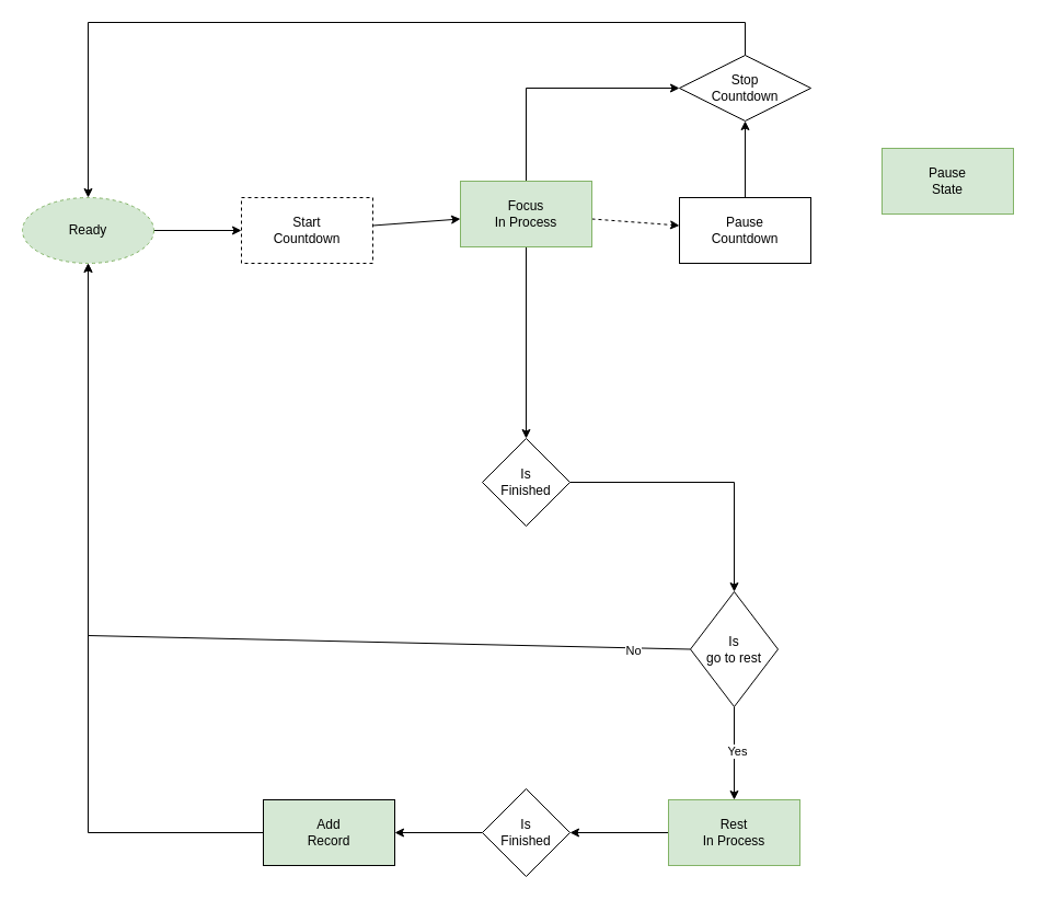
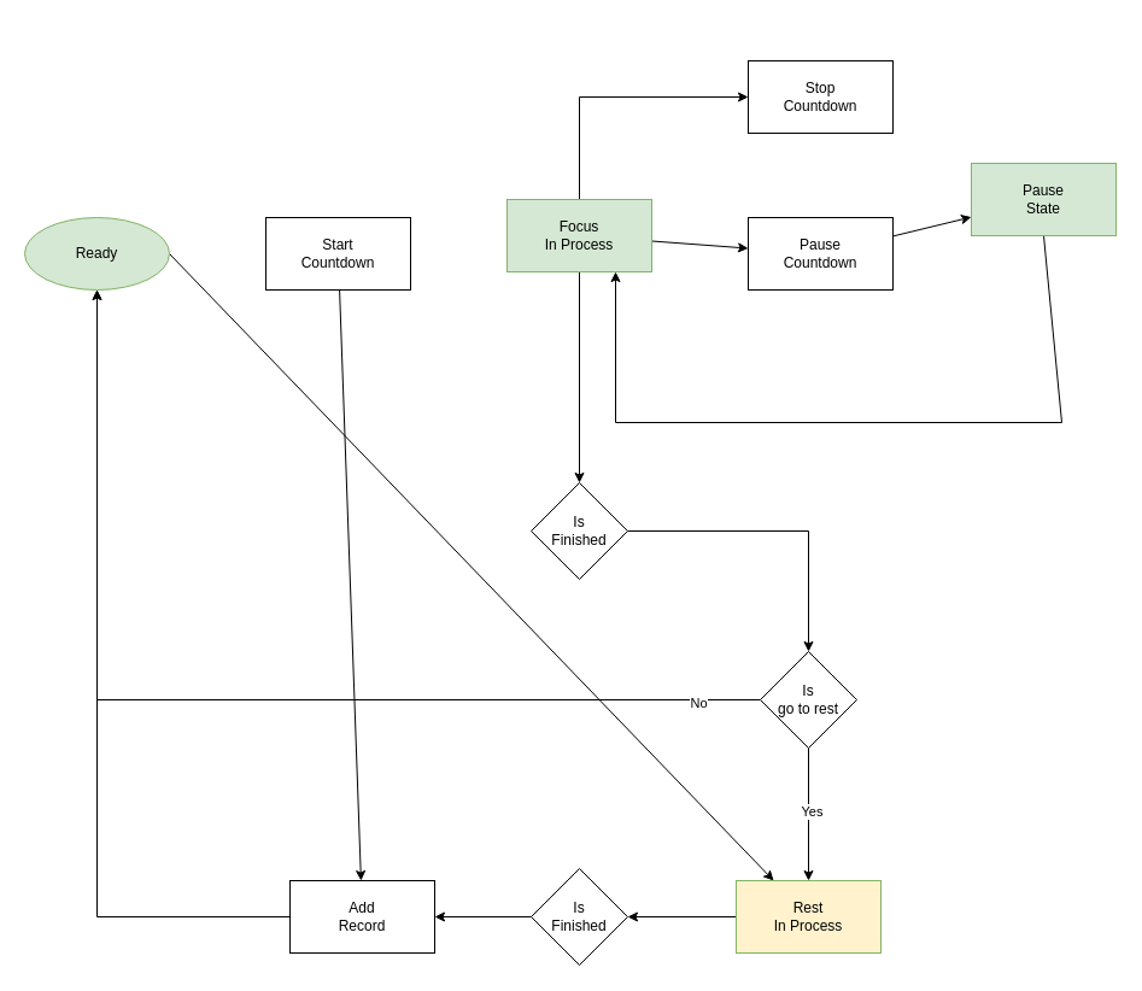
- <mxCell id="12" style="edgeStyle=none;rounded=0;sketch=0;html=1;exitX=0.5;exitY=0;exitDx=0;exitDy=0;entryX=0.5;entryY=0;entryDx=0;entryDy=0;strokeColor=default;" edge="1" parent="1" source="13" target="16"><mxGeometry relative="1" as="geometry"><mxPoint x="80" y="180" as="targetPoint" /><Array as="points"><mxPoint x="680" y="20" /><mxPoint x="80" y="20" /></Array></mxGeometry></mxCell>
- <mxCell id="13" value="Stop&lt;br&gt;Countdown" style="rhombus;whiteSpace=wrap;html=1;" vertex="1" parent="1"><mxGeometry x="620" y="50" width="120" height="60" as="geometry" /></mxCell>
+ <mxCell id="13" value="Stop&lt;br&gt;Countdown" style="whiteSpace=wrap;html=1;" vertex="1" parent="1"><mxGeometry x="620" y="50" width="120" height="60" as="geometry" /></mxCell>
- <mxCell id="10" value="" style="edgeStyle=none;rounded=0;sketch=0;html=1;strokeColor=default;" edge="1" parent="1" source="11" target="13"><mxGeometry relative="1" as="geometry" /></mxCell>
+ <mxCell id="10" value="" style="edgeStyle=none;rounded=0;sketch=0;html=1;strokeColor=default;" edge="1" parent="1" source="11" target="15"><mxGeometry relative="1" as="geometry" /></mxCell>
- <mxCell id="3" value="" style="edgeStyle=none;html=1;" edge="1" parent="1" source="4" target="9"><mxGeometry relative="1" as="geometry" /></mxCell>
+ <mxCell id="3" value="" style="edgeStyle=none;html=1;" edge="1" parent="1" source="4" target="19"><mxGeometry relative="1" as="geometry" /></mxCell>
- <mxCell id="5" value="" style="edgeStyle=none;html=1;dashed=1;" edge="1" parent="1" source="9" target="11"><mxGeometry relative="1" as="geometry" /></mxCell>
+ <mxCell id="5" value="" style="edgeStyle=none;html=1;" edge="1" parent="1" source="9" target="11"><mxGeometry relative="1" as="geometry" /></mxCell>
- <mxCell id="16" value="Ready" style="ellipse;whiteSpace=wrap;html=1;rounded=0;glass=0;fillColor=#d5e8d4;strokeColor=#82b366;dashed=1;" vertex="1" parent="1"><mxGeometry x="20" y="180" width="120" height="60" as="geometry" /></mxCell>
+ <mxCell id="16" value="Ready" style="ellipse;whiteSpace=wrap;html=1;rounded=0;glass=0;fillColor=#d5e8d4;strokeColor=#82b366;" vertex="1" parent="1"><mxGeometry x="20" y="180" width="120" height="60" as="geometry" /></mxCell>
- <mxCell id="2" value="" style="edgeStyle=none;html=1;exitX=1;exitY=0.5;exitDx=0;exitDy=0;" edge="1" parent="1" source="16" target="4"><mxGeometry relative="1" as="geometry"><mxPoint x="140" y="210" as="sourcePoint" /></mxGeometry></mxCell>
+ <mxCell id="2" value="" style="edgeStyle=none;html=1;exitX=1;exitY=0.5;exitDx=0;exitDy=0;" edge="1" parent="1" source="16" target="21"><mxGeometry relative="1" as="geometry"><mxPoint x="140" y="210" as="sourcePoint" /></mxGeometry></mxCell>
- <mxCell id="4" value="Start &lt;br&gt;Countdown" style="whiteSpace=wrap;html=1;dashed=1;" vertex="1" parent="1"><mxGeometry x="220" y="180" width="120" height="60" as="geometry" /></mxCell>
+ <mxCell id="4" value="Start &lt;br&gt;Countdown" style="whiteSpace=wrap;html=1;" vertex="1" parent="1"><mxGeometry x="220" y="180" width="120" height="60" as="geometry" /></mxCell>
- <mxCell id="27" style="edgeStyle=none;rounded=0;sketch=0;html=1;exitX=0;exitY=0.5;exitDx=0;exitDy=0;strokeColor=default;entryX=0.5;entryY=1;entryDx=0;entryDy=0;endArrow=open;" edge="1" parent="1" source="19" target="16"><mxGeometry relative="1" as="geometry"><mxPoint x="80" y="760.333" as="targetPoint" /><Array as="points"><mxPoint x="80" y="760" /></Array></mxGeometry></mxCell>
+ <mxCell id="27" style="edgeStyle=none;rounded=0;sketch=0;html=1;exitX=0;exitY=0.5;exitDx=0;exitDy=0;strokeColor=default;entryX=0.5;entryY=1;entryDx=0;entryDy=0;" edge="1" parent="1" source="19" target="16"><mxGeometry relative="1" as="geometry"><mxPoint x="80" y="760.333" as="targetPoint" /><Array as="points"><mxPoint x="80" y="760" /></Array></mxGeometry></mxCell>
+ <mxCell id="14" style="edgeStyle=none;rounded=0;sketch=0;html=1;exitX=0.5;exitY=1;exitDx=0;exitDy=0;entryX=0.75;entryY=1;entryDx=0;entryDy=0;strokeColor=default;" edge="1" parent="1" source="15" target="9"><mxGeometry relative="1" as="geometry"><Array as="points"><mxPoint x="880" y="350" /><mxPoint x="510" y="350" /></Array></mxGeometry></mxCell>
- <mxCell id="26" value="Is&lt;br&gt;go to rest" style="rhombus;whiteSpace=wrap;html=1;" vertex="1" parent="1"><mxGeometry x="630" y="540" width="80" height="105" as="geometry" /></mxCell>
+ <mxCell id="26" value="Is&lt;br&gt;go to rest" style="rhombus;whiteSpace=wrap;html=1;" vertex="1" parent="1"><mxGeometry x="630" y="540" width="80" height="80" as="geometry" /></mxCell>
- <mxCell id="19" value="Add&lt;br&gt;Record" style="whiteSpace=wrap;html=1;fillColor=#d5e8d4;" vertex="1" parent="1"><mxGeometry x="240" y="730" width="120" height="60" as="geometry" /></mxCell>
+ <mxCell id="19" value="Add&lt;br&gt;Record" style="whiteSpace=wrap;html=1;" vertex="1" parent="1"><mxGeometry x="240" y="730" width="120" height="60" as="geometry" /></mxCell>
- <mxCell id="21" value="Rest&lt;br&gt;In Process" style="whiteSpace=wrap;html=1;fillColor=#d5e8d4;strokeColor=#82b366;" vertex="1" parent="1"><mxGeometry x="610" y="730" width="120" height="60" as="geometry" /></mxCell>
+ <mxCell id="21" value="Rest&lt;br&gt;In Process" style="whiteSpace=wrap;html=1;fillColor=#fff2cc;strokeColor=#82b366;" vertex="1" parent="1"><mxGeometry x="610" y="730" width="120" height="60" as="geometry" /></mxCell>
